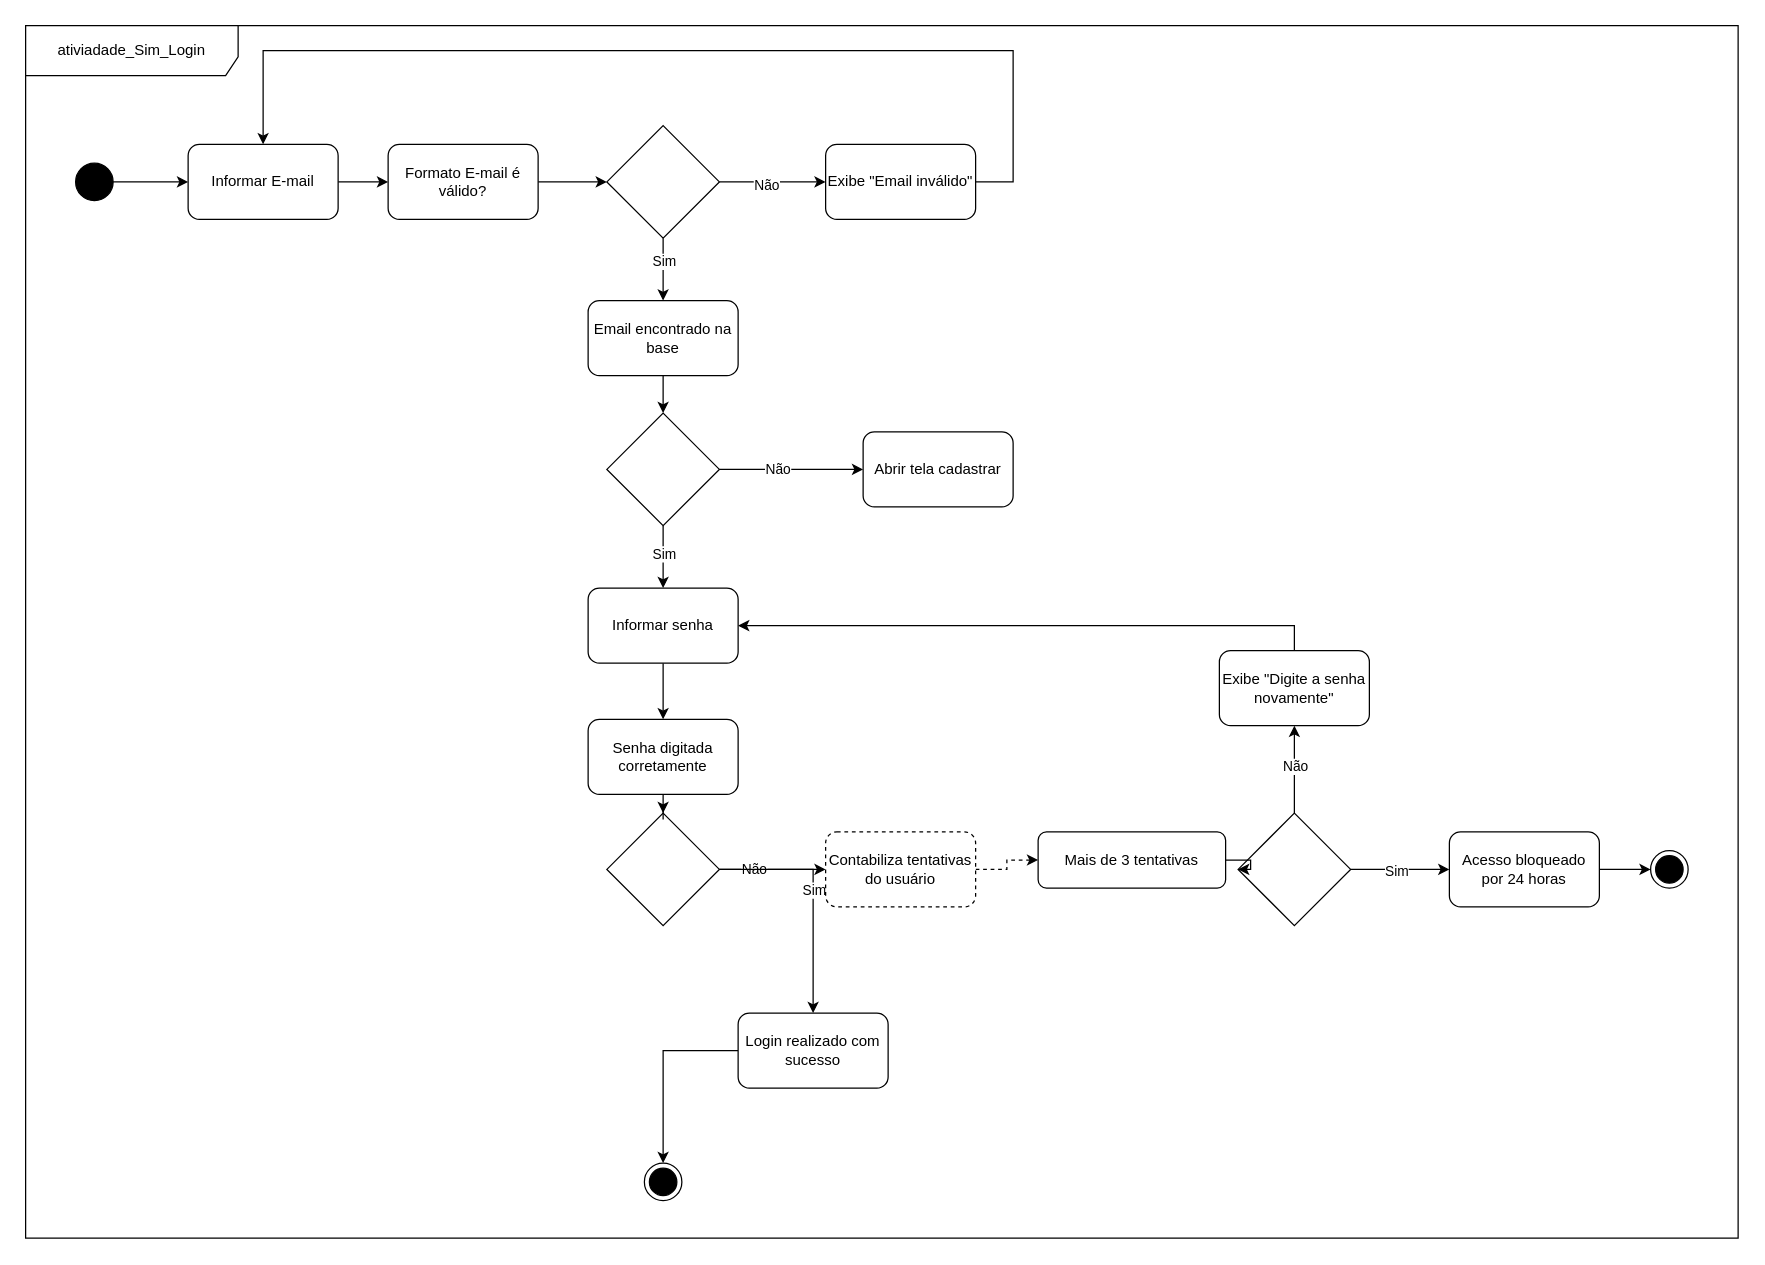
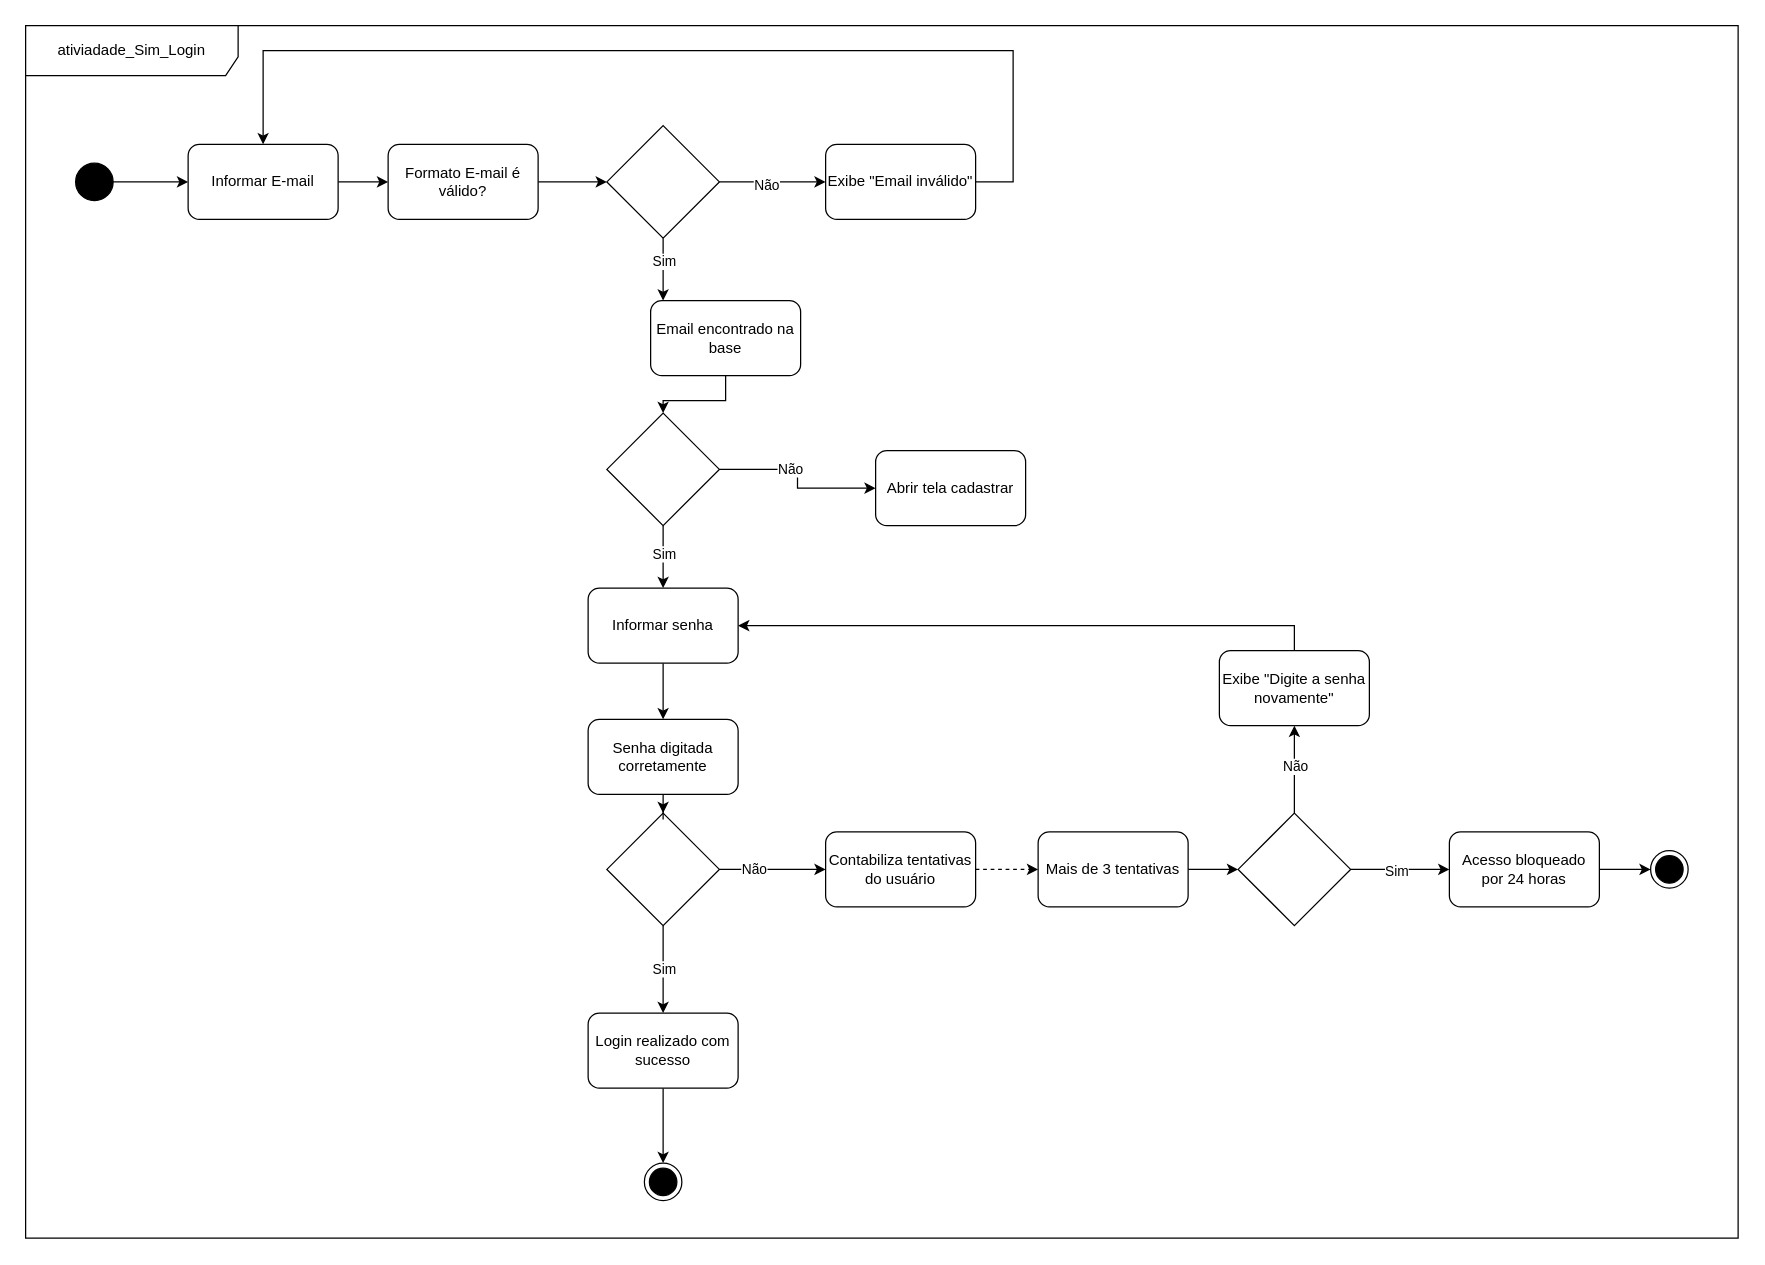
- <mxCell id="48" value="Email encontrado na base" style="rounded=1;whiteSpace=wrap;html=1;" vertex="1" parent="1"><mxGeometry x="470" y="240" width="120" height="60" as="geometry" /></mxCell>
+ <mxCell id="48" value="Email encontrado na base" style="rounded=1;whiteSpace=wrap;html=1;" vertex="1" parent="1"><mxGeometry x="520" y="240" width="120" height="60" as="geometry" /></mxCell>
- <mxCell id="49" value="Abrir tela cadastrar" style="rounded=1;whiteSpace=wrap;html=1;" vertex="1" parent="1"><mxGeometry x="690" y="345" width="120" height="60" as="geometry" /></mxCell>
+ <mxCell id="49" value="Abrir tela cadastrar" style="rounded=1;whiteSpace=wrap;html=1;" vertex="1" parent="1"><mxGeometry x="700" y="360" width="120" height="60" as="geometry" /></mxCell>
- <mxCell id="36" value="Mais de 3 tentativas" style="rounded=1;whiteSpace=wrap;html=1;" vertex="1" parent="1"><mxGeometry x="830" y="665" width="150" height="45" as="geometry" /></mxCell>
+ <mxCell id="36" value="Mais de 3 tentativas" style="rounded=1;whiteSpace=wrap;html=1;" vertex="1" parent="1"><mxGeometry x="830" y="665" width="120" height="60" as="geometry" /></mxCell>
- <mxCell id="29" value="Contabiliza tentativas do usuário" style="rounded=1;whiteSpace=wrap;html=1;dashed=1;" vertex="1" parent="1"><mxGeometry x="660" y="665" width="120" height="60" as="geometry" /></mxCell>
+ <mxCell id="29" value="Contabiliza tentativas do usuário" style="rounded=1;whiteSpace=wrap;html=1;" vertex="1" parent="1"><mxGeometry x="660" y="665" width="120" height="60" as="geometry" /></mxCell>
- <mxCell id="41" value="Login realizado com sucesso" style="rounded=1;whiteSpace=wrap;html=1;" vertex="1" parent="1"><mxGeometry x="590" y="810" width="120" height="60" as="geometry" /></mxCell>
+ <mxCell id="41" value="Login realizado com sucesso" style="rounded=1;whiteSpace=wrap;html=1;" vertex="1" parent="1"><mxGeometry x="470" y="810" width="120" height="60" as="geometry" /></mxCell>
